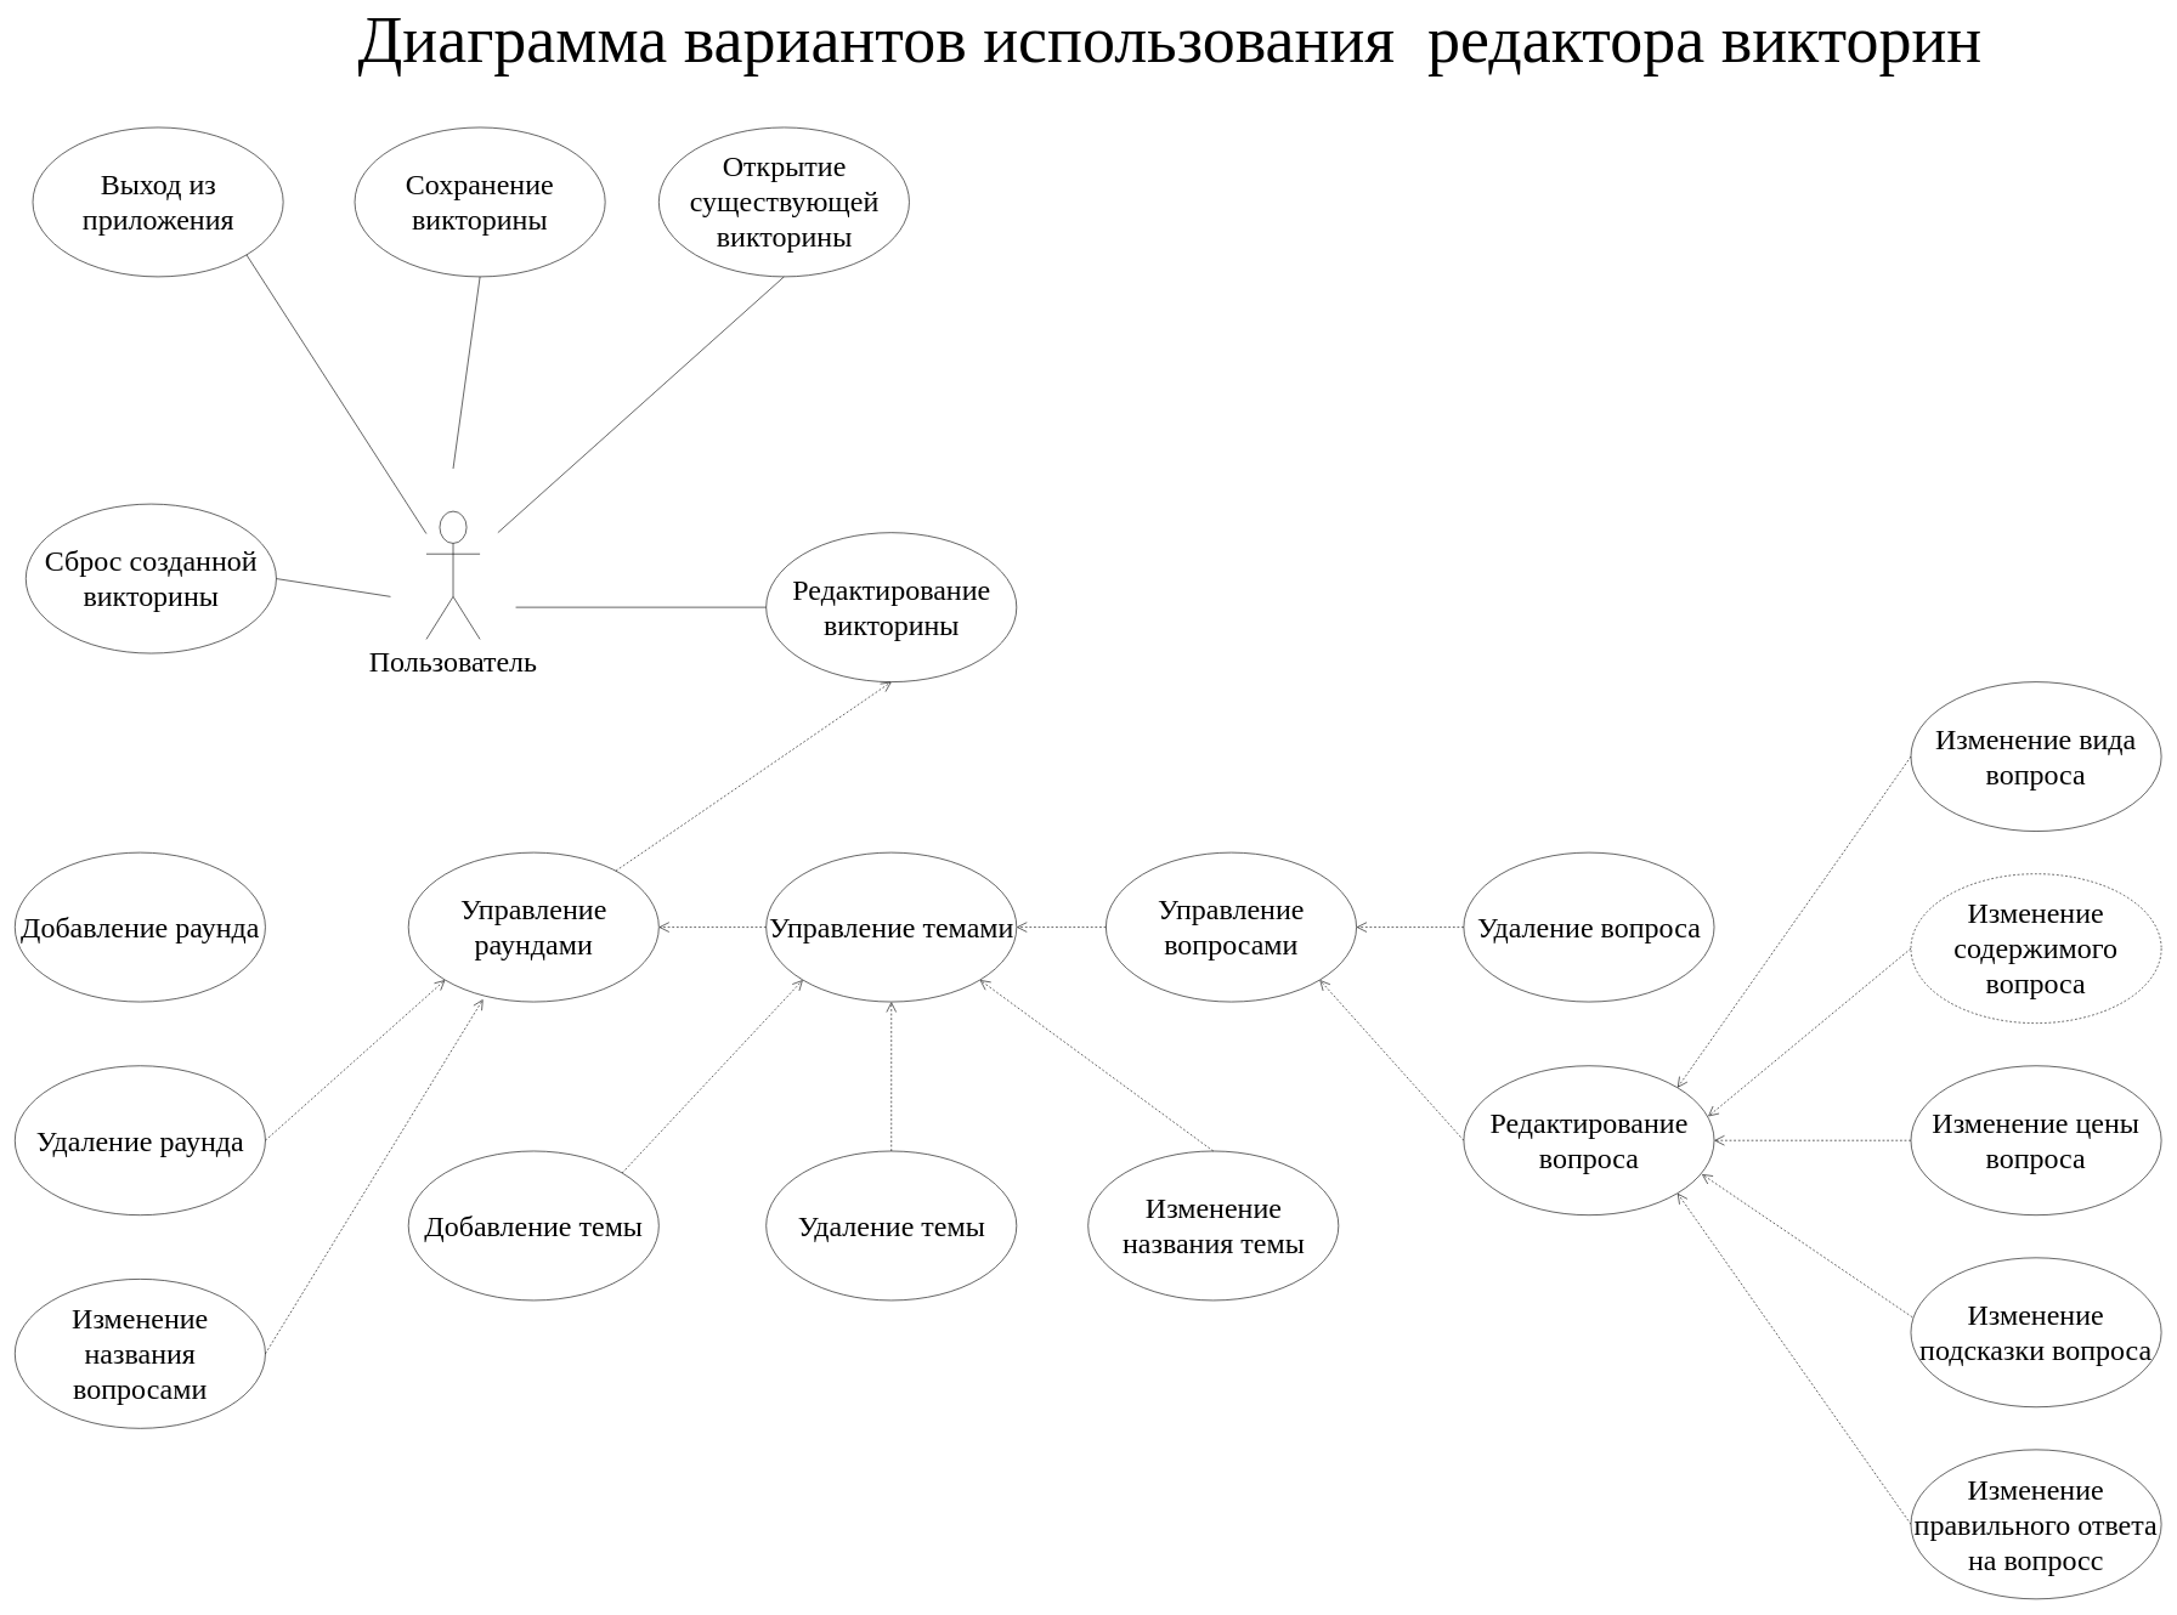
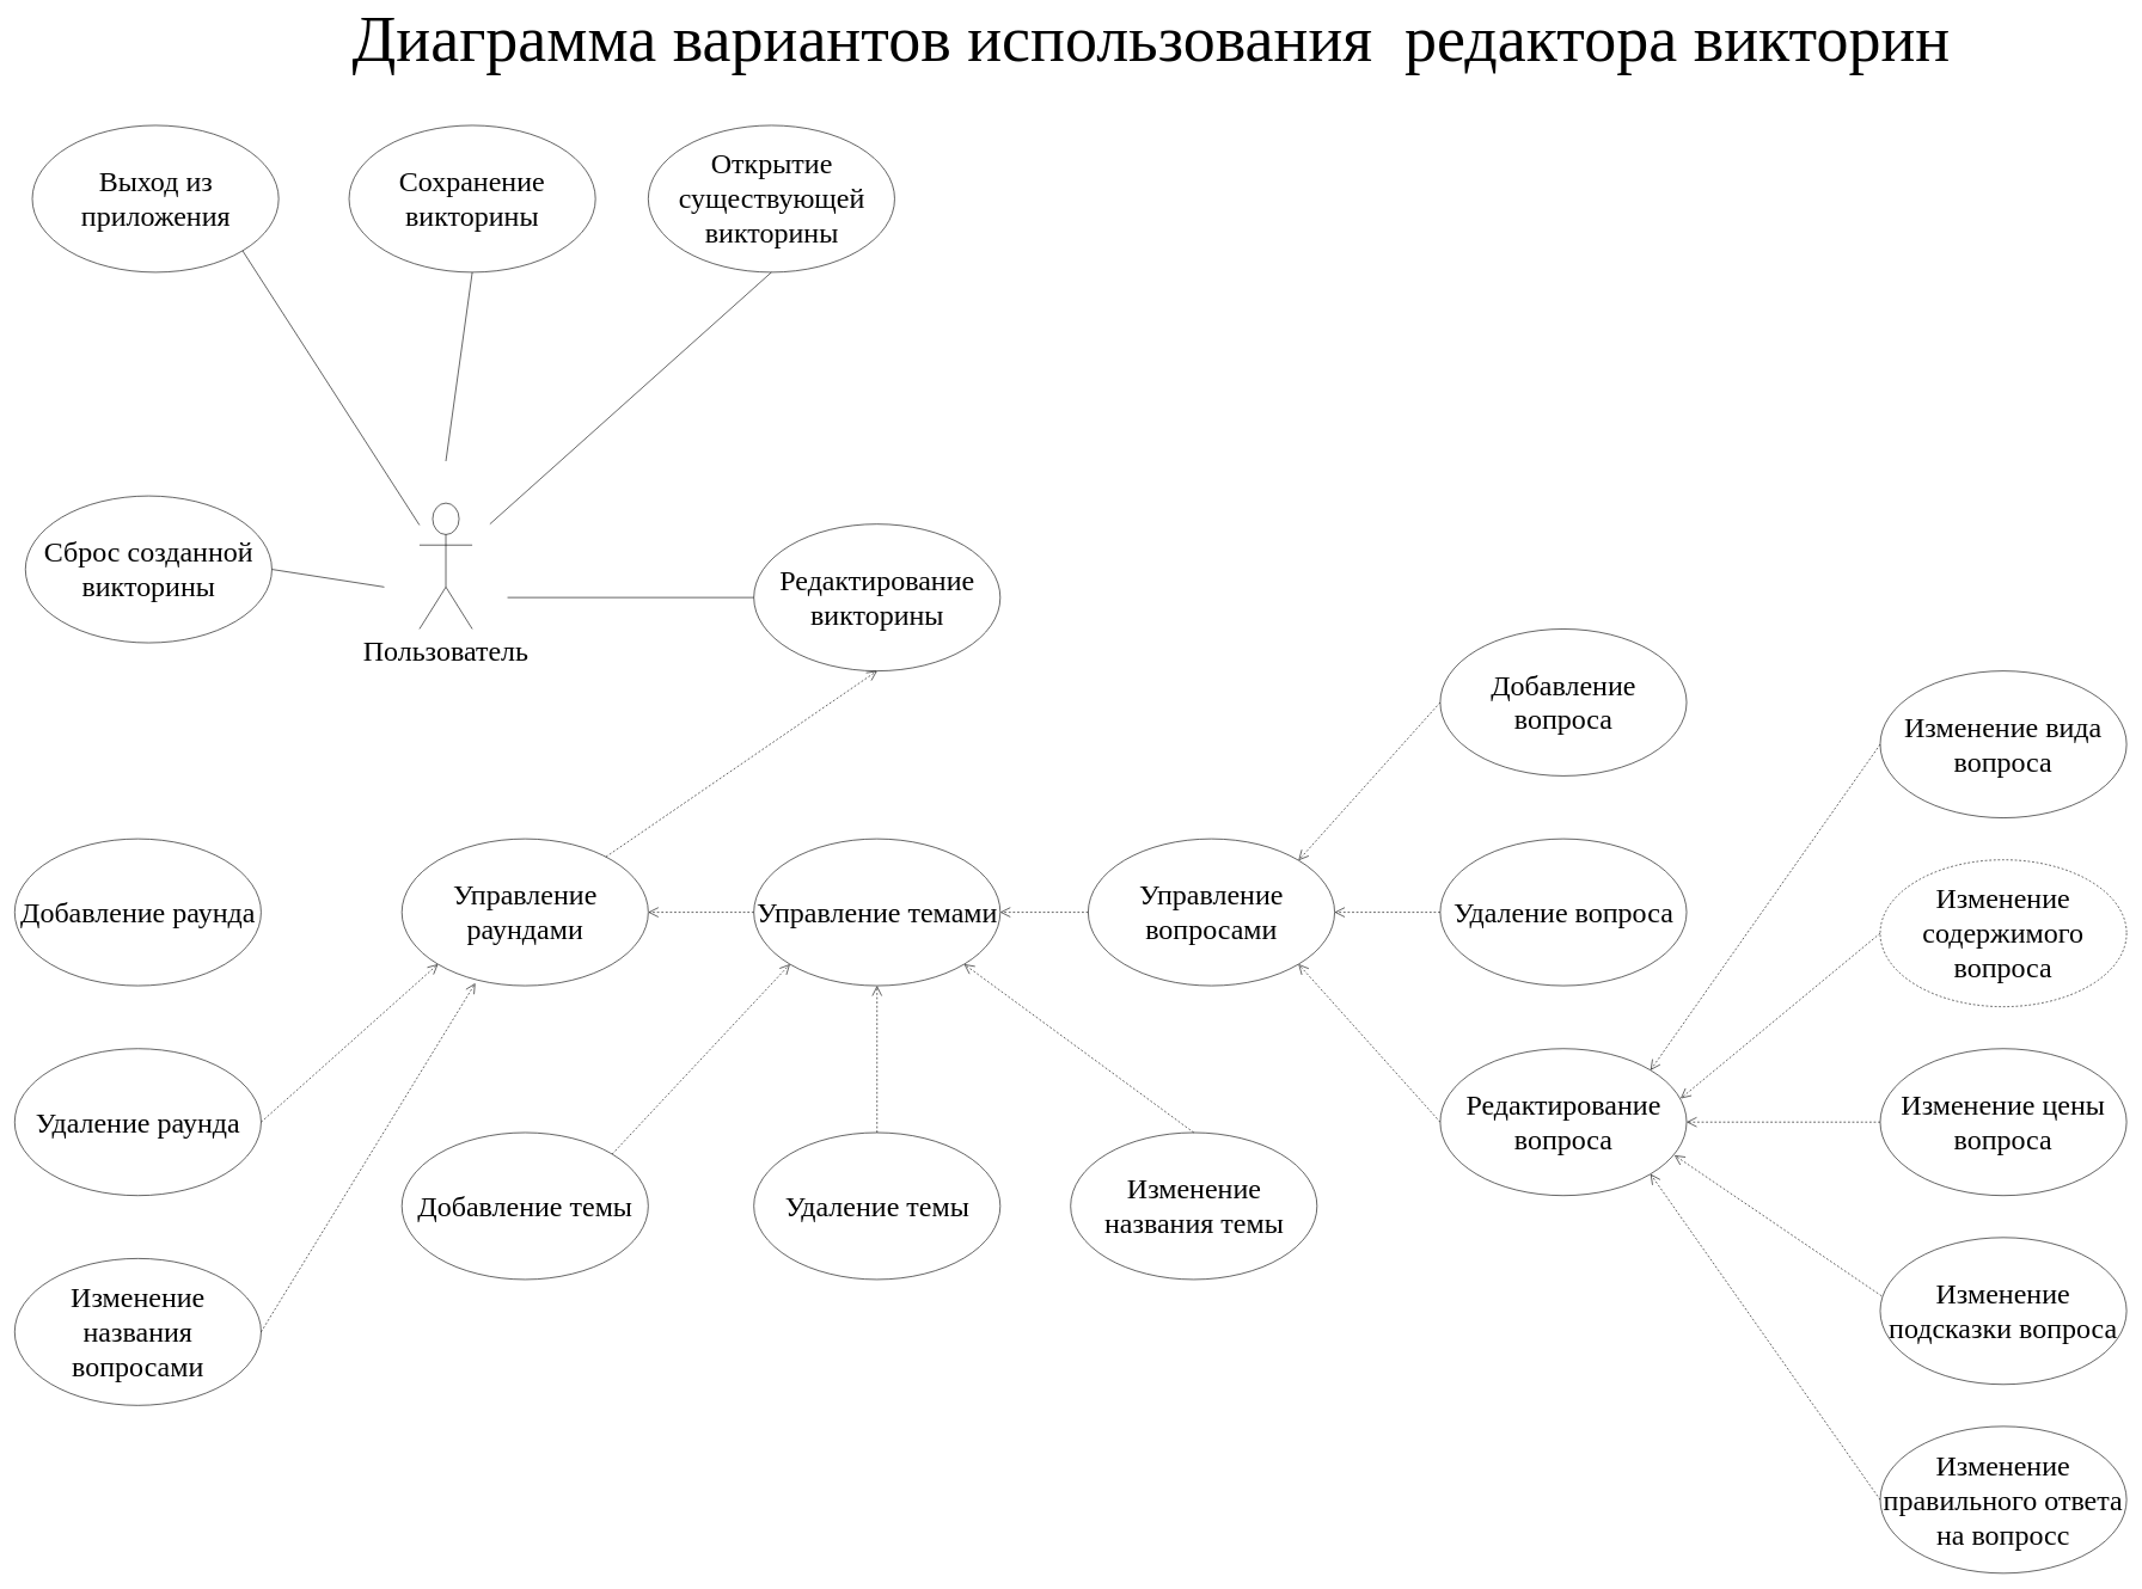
+ <mxCell id="32" value="Добавление вопроса" style="ellipse;whiteSpace=wrap;html=1;strokeWidth=1;fontFamily=Times New Roman;fontSize=40;" parent="2" vertex="1"><mxGeometry x="1987.875" y="832.609" width="343.583" height="204.928" as="geometry" /></mxCell>
+ <mxCell id="35" value="" style="endArrow=open;endSize=12;dashed=1;html=1;entryX=1;entryY=0;entryDx=0;entryDy=0;exitX=0;exitY=0.5;exitDx=0;exitDy=0;fontFamily=Times New Roman;fontSize=40;" parent="2" source="32" target="9" edge="1"><mxGeometry y="130" width="160" as="geometry"><mxPoint x="1521.583" y="1257.101" as="sourcePoint" /><mxPoint x="1398.875" y="1257.101" as="targetPoint" /></mxGeometry></mxCell>
